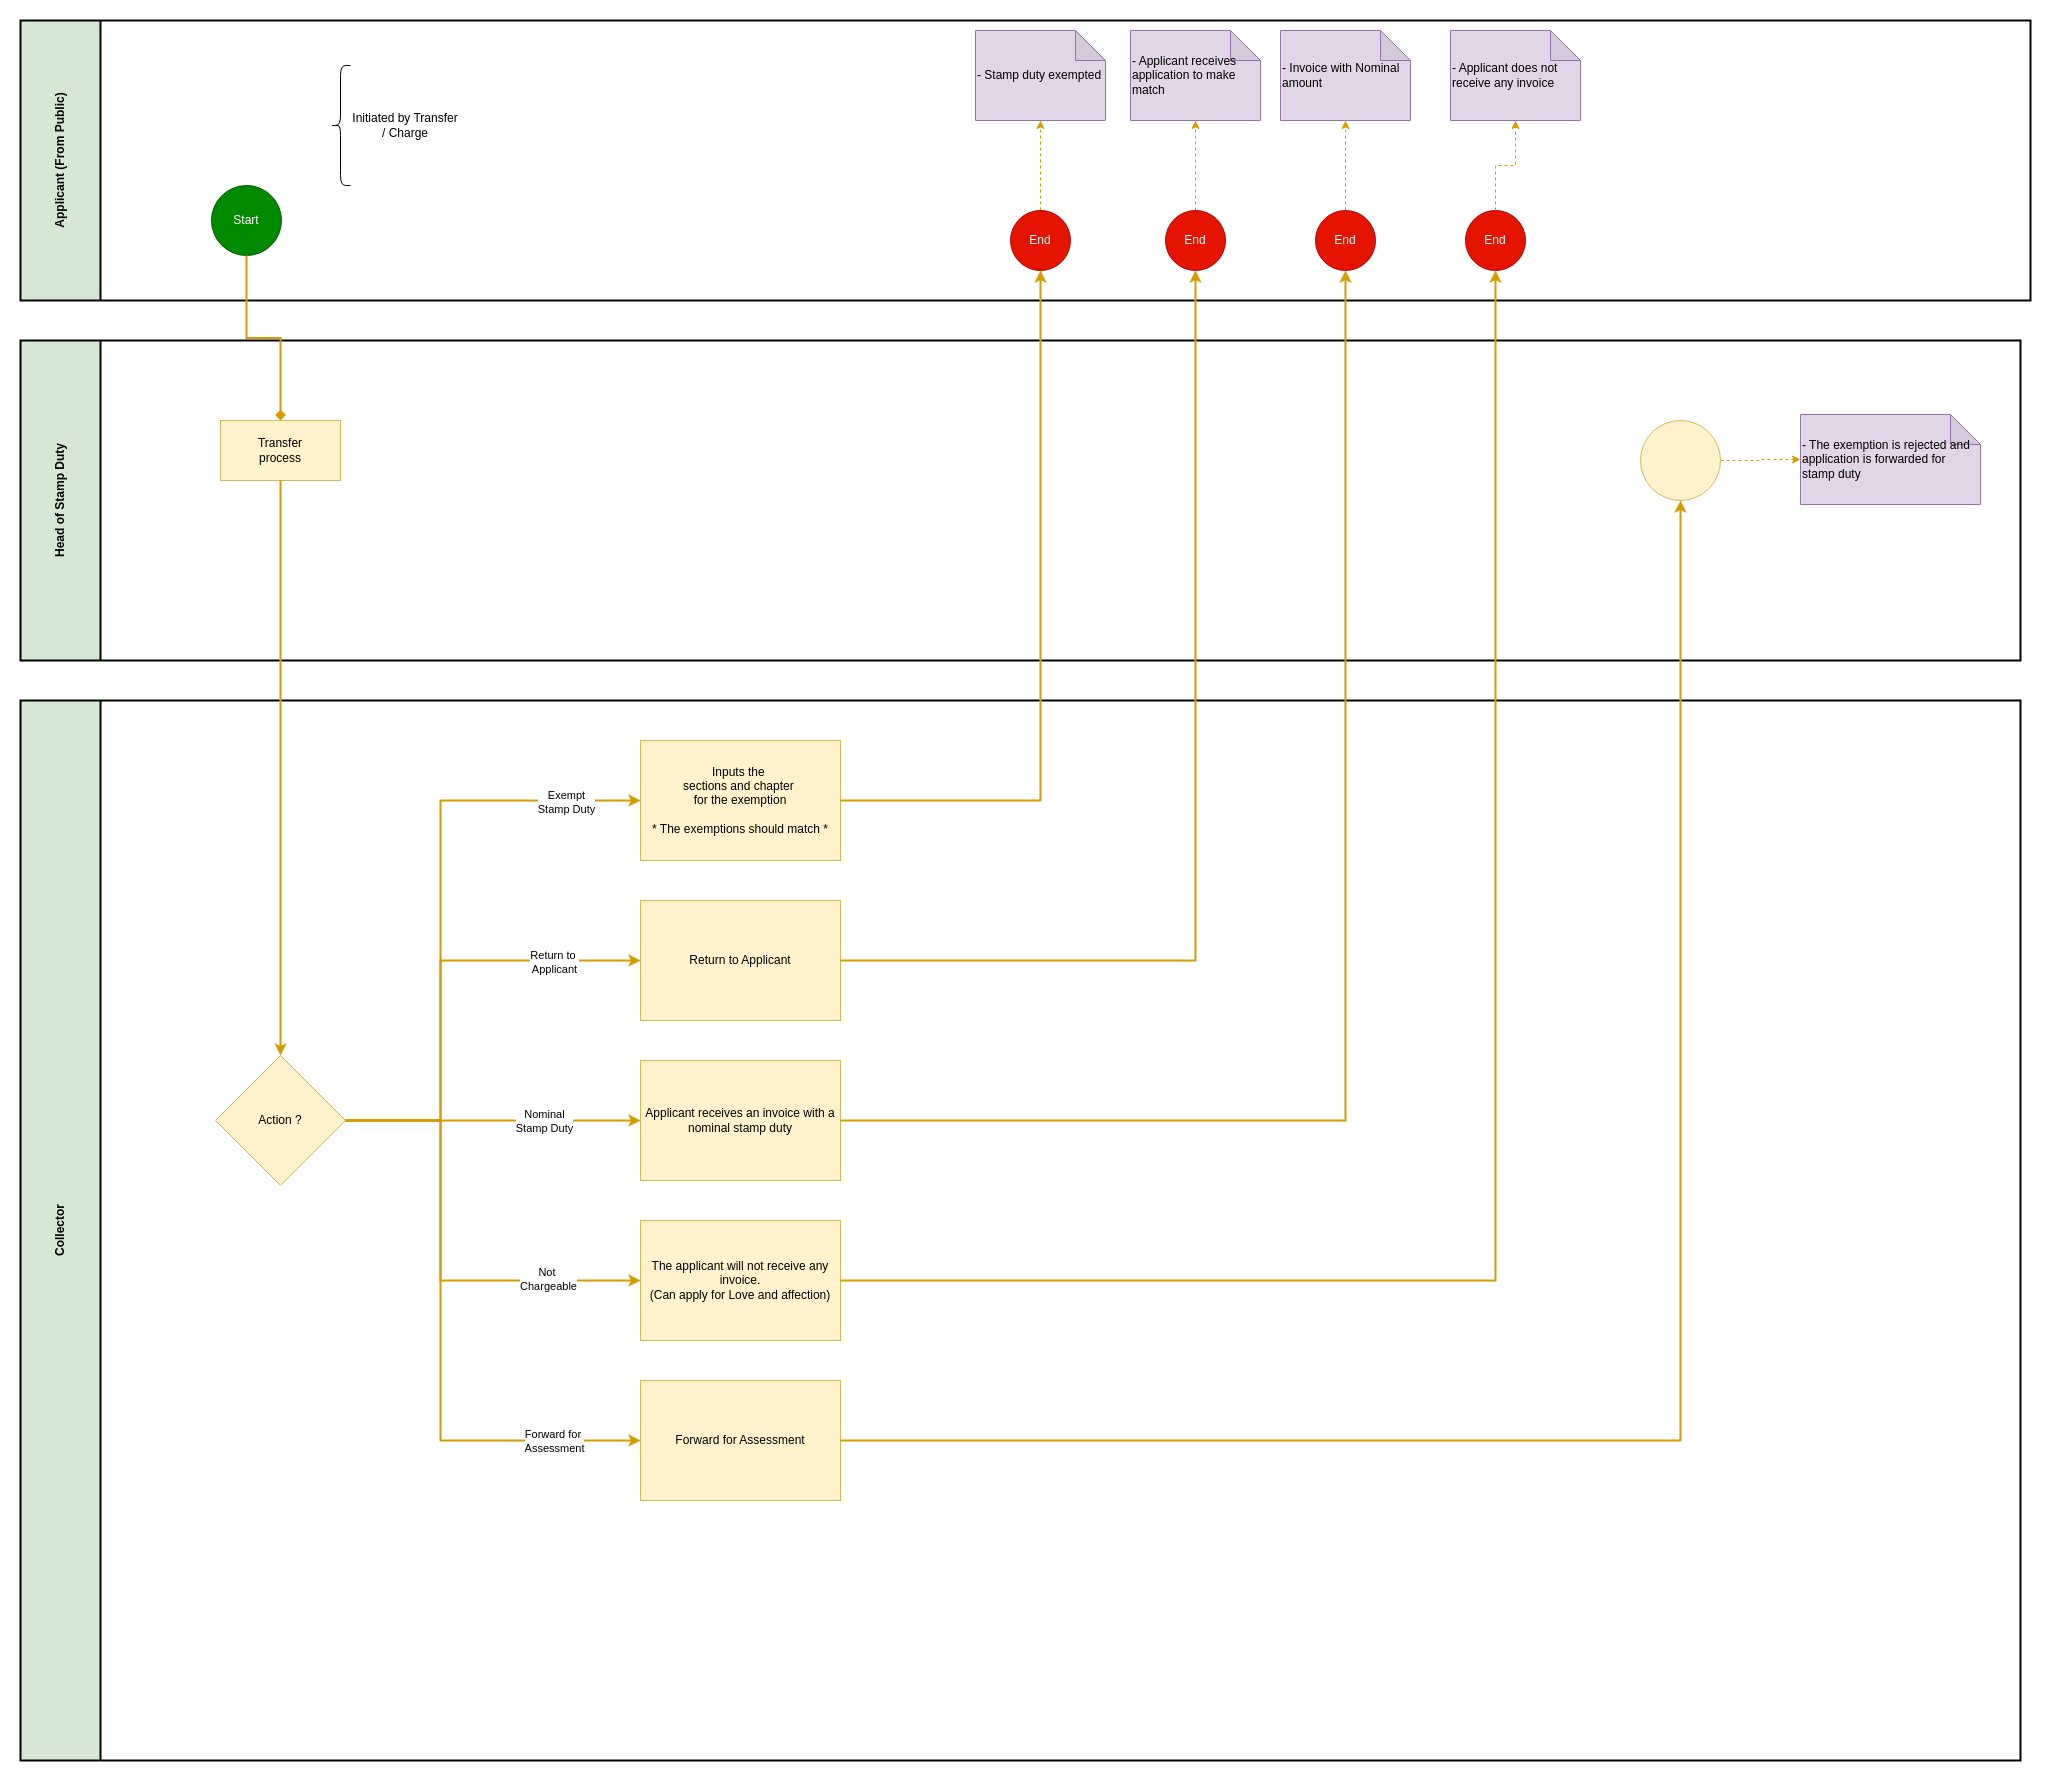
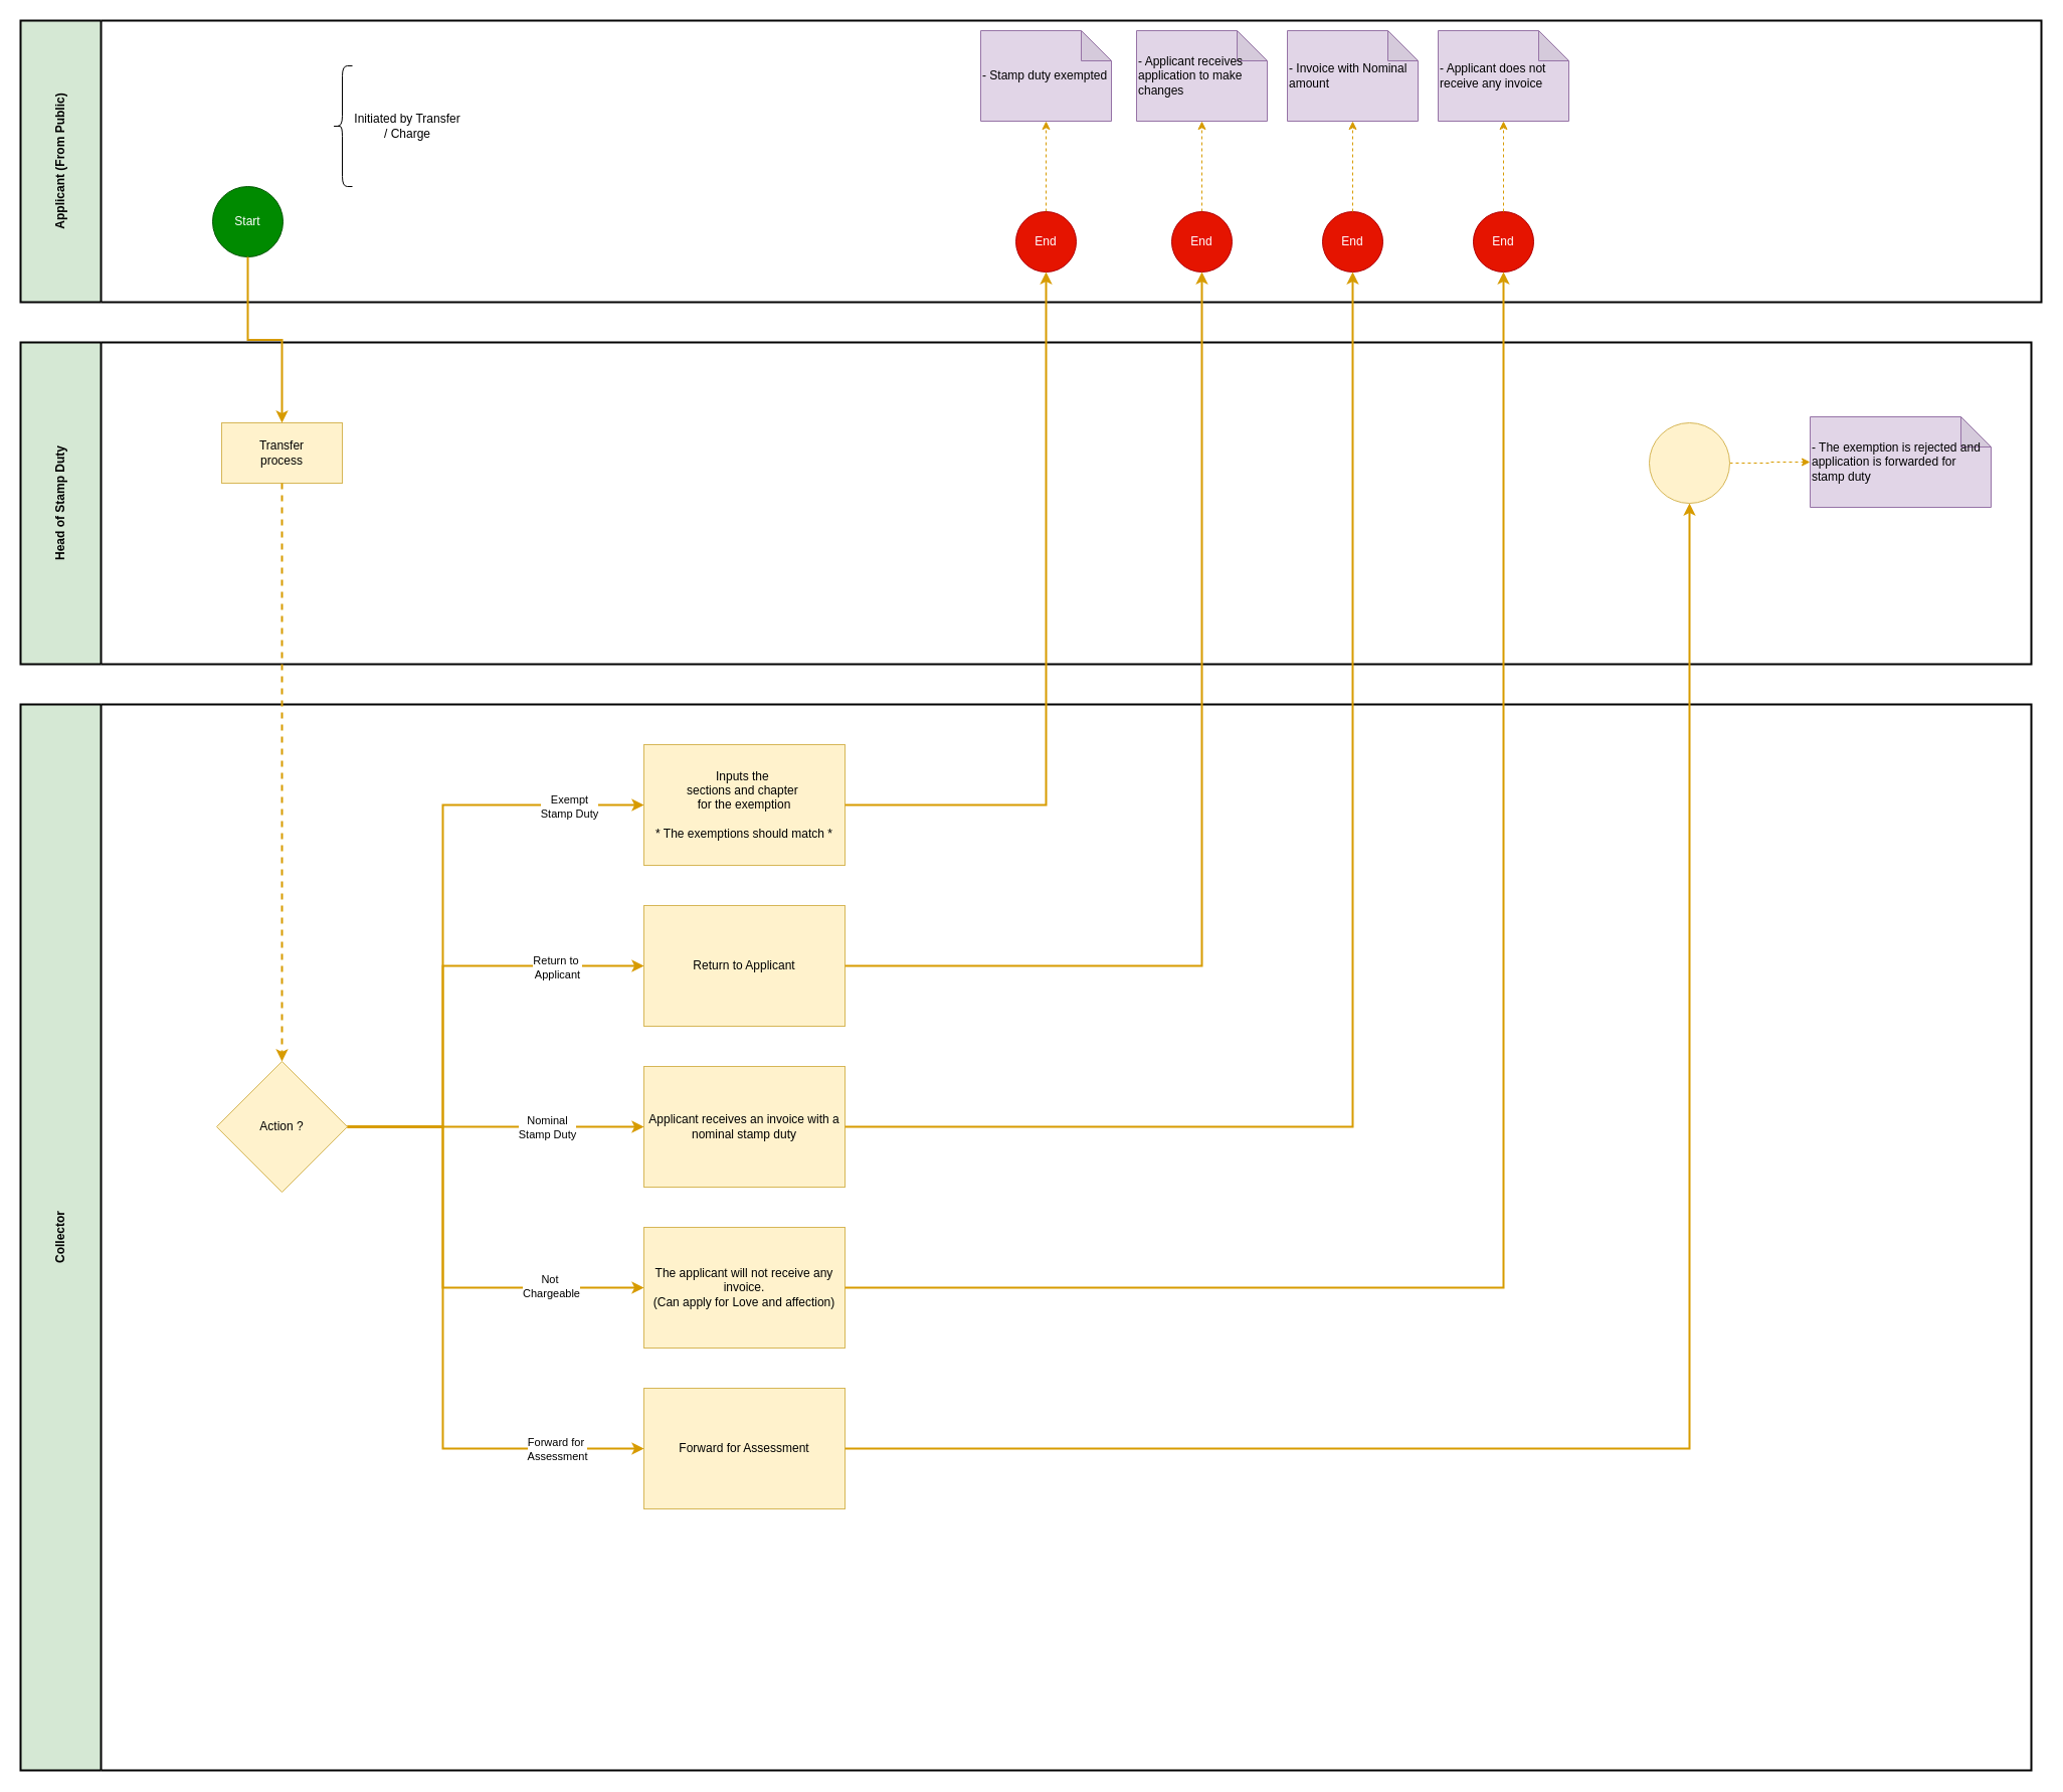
- <mxCell id="33" value="- Applicant receives application to make match" style="shape=note;whiteSpace=wrap;html=1;backgroundOutline=1;darkOpacity=0.05;fillColor=#e1d5e7;strokeColor=#9673a6;align=left;" vertex="1" parent="24"><mxGeometry x="1110" y="10" width="130" height="90" as="geometry" /></mxCell>
+ <mxCell id="33" value="- Applicant receives application to make changes" style="shape=note;whiteSpace=wrap;html=1;backgroundOutline=1;darkOpacity=0.05;fillColor=#e1d5e7;strokeColor=#9673a6;align=left;" vertex="1" parent="24"><mxGeometry x="1110" y="10" width="130" height="90" as="geometry" /></mxCell>
- <mxCell id="38" value="- Applicant does not receive any invoice" style="shape=note;whiteSpace=wrap;html=1;backgroundOutline=1;darkOpacity=0.05;fillColor=#e1d5e7;strokeColor=#9673a6;align=left;" vertex="1" parent="24"><mxGeometry x="1430" y="10" width="130" height="90" as="geometry" /></mxCell>
+ <mxCell id="38" value="- Applicant does not receive any invoice" style="shape=note;whiteSpace=wrap;html=1;backgroundOutline=1;darkOpacity=0.05;fillColor=#e1d5e7;strokeColor=#9673a6;align=left;" vertex="1" parent="24"><mxGeometry x="1410" y="10" width="130" height="90" as="geometry" /></mxCell>
- <mxCell id="40" value="" style="edgeStyle=orthogonalEdgeStyle;rounded=0;orthogonalLoop=1;jettySize=auto;html=1;fillColor=#ffe6cc;strokeColor=#d79b00;strokeWidth=2;endArrow=diamond;" edge="1" parent="1" source="25" target="3"><mxGeometry relative="1" as="geometry" /></mxCell>
+ <mxCell id="40" value="" style="edgeStyle=orthogonalEdgeStyle;rounded=0;orthogonalLoop=1;jettySize=auto;html=1;fillColor=#ffe6cc;strokeColor=#d79b00;strokeWidth=2;" edge="1" parent="1" source="25" target="3"><mxGeometry relative="1" as="geometry" /></mxCell>
- <mxCell id="41" value="" style="edgeStyle=orthogonalEdgeStyle;rounded=0;orthogonalLoop=1;jettySize=auto;html=1;entryX=0.5;entryY=0;entryDx=0;entryDy=0;exitX=0.5;exitY=1;exitDx=0;exitDy=0;fillColor=#ffe6cc;strokeColor=#d79b00;strokeWidth=2;" edge="1" parent="1" source="3" target="19"><mxGeometry relative="1" as="geometry" /></mxCell>
+ <mxCell id="41" value="" style="edgeStyle=orthogonalEdgeStyle;rounded=0;orthogonalLoop=1;jettySize=auto;html=1;entryX=0.5;entryY=0;entryDx=0;entryDy=0;exitX=0.5;exitY=1;exitDx=0;exitDy=0;fillColor=#ffe6cc;strokeColor=#d79b00;strokeWidth=2;dashed=1;" edge="1" parent="1" source="3" target="19"><mxGeometry relative="1" as="geometry" /></mxCell>
